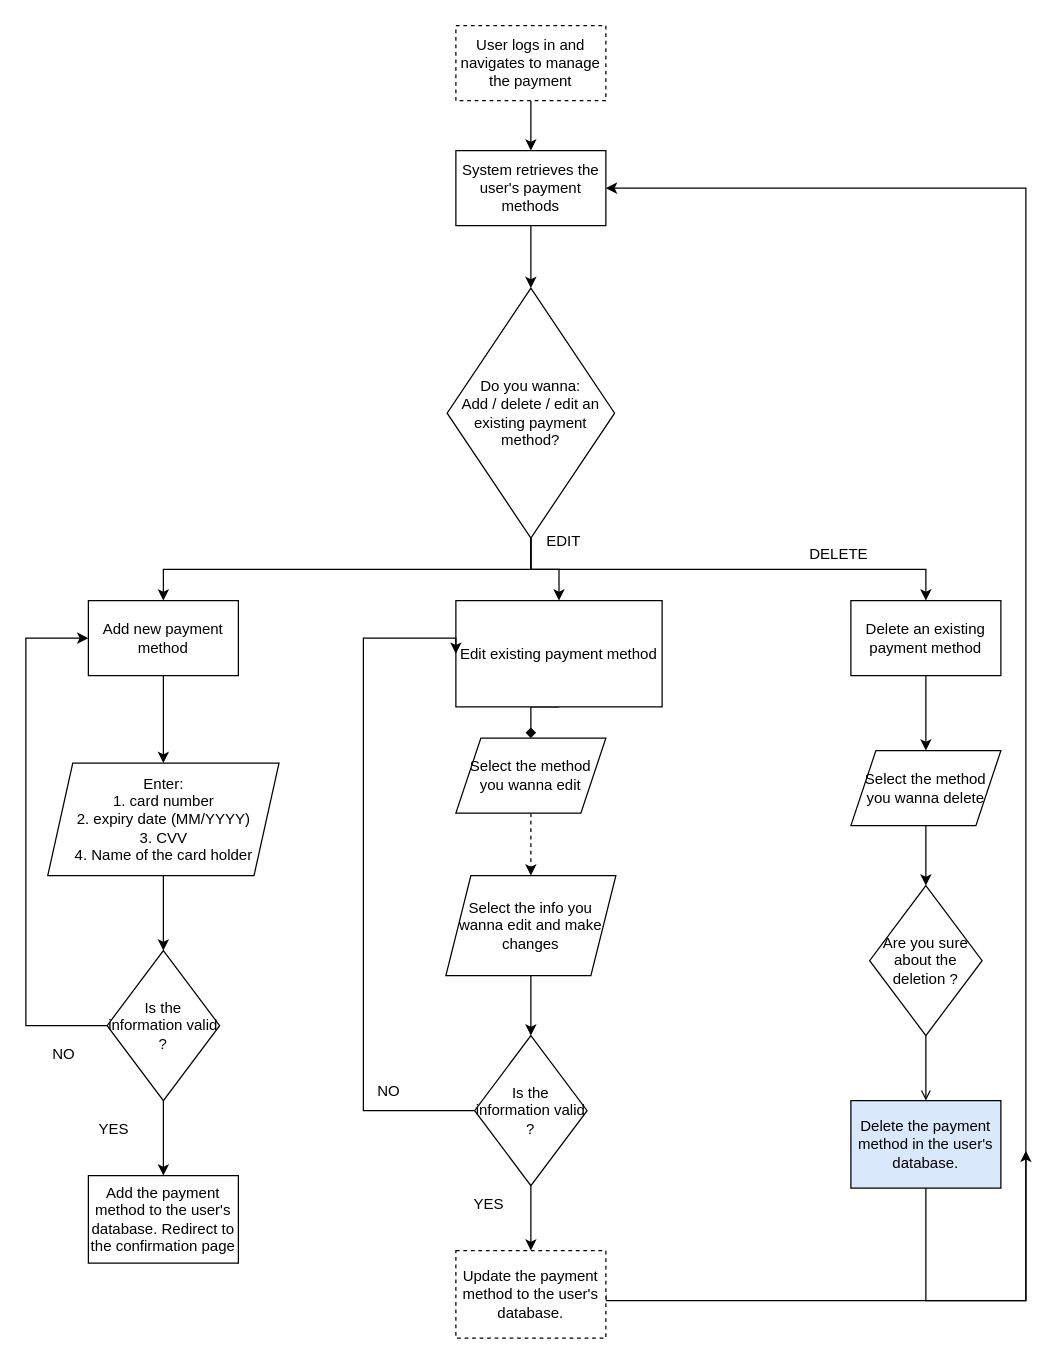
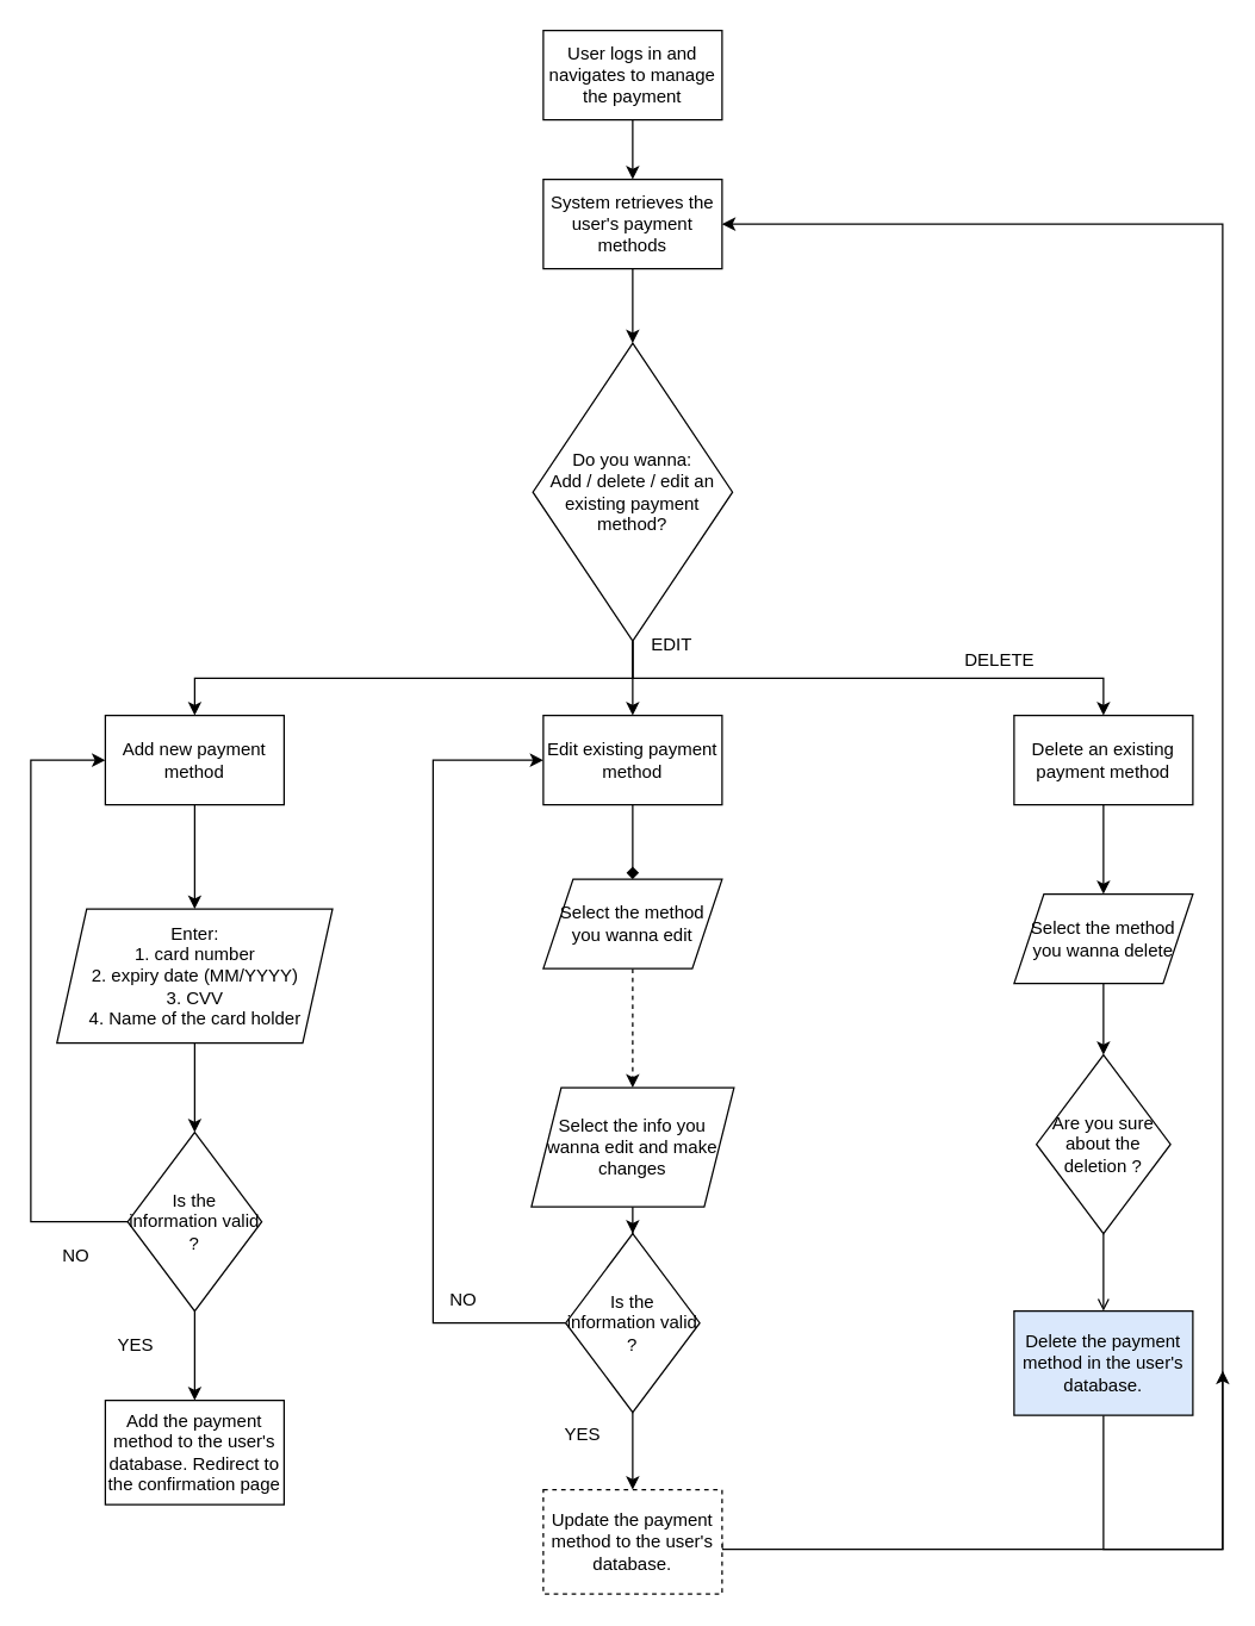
- <mxCell id="3" value="User logs in and navigates to manage the payment" style="rounded=0;whiteSpace=wrap;html=1;dashed=1;" vertex="1" parent="1"><mxGeometry x="364" y="20" width="120" height="60" as="geometry" /></mxCell>
+ <mxCell id="3" value="User logs in and navigates to manage the payment" style="rounded=0;whiteSpace=wrap;html=1;" vertex="1" parent="1"><mxGeometry x="364" y="20" width="120" height="60" as="geometry" /></mxCell>
- <mxCell id="13" value="Edit existing payment method" style="rounded=0;whiteSpace=wrap;html=1;" vertex="1" parent="1"><mxGeometry x="364" y="480" width="165" height="85" as="geometry" /></mxCell>
+ <mxCell id="13" value="Edit existing payment method" style="rounded=0;whiteSpace=wrap;html=1;" vertex="1" parent="1"><mxGeometry x="364" y="480" width="120" height="60" as="geometry" /></mxCell>
- <mxCell id="29" value="Select the info you wanna edit and make changes" style="shape=parallelogram;perimeter=parallelogramPerimeter;whiteSpace=wrap;html=1;fixedSize=1;" vertex="1" parent="1"><mxGeometry x="356" y="700" width="136" height="80" as="geometry" /></mxCell>
+ <mxCell id="29" value="Select the info you wanna edit and make changes" style="shape=parallelogram;perimeter=parallelogramPerimeter;whiteSpace=wrap;html=1;fixedSize=1;" vertex="1" parent="1"><mxGeometry x="356" y="730" width="136" height="80" as="geometry" /></mxCell>
